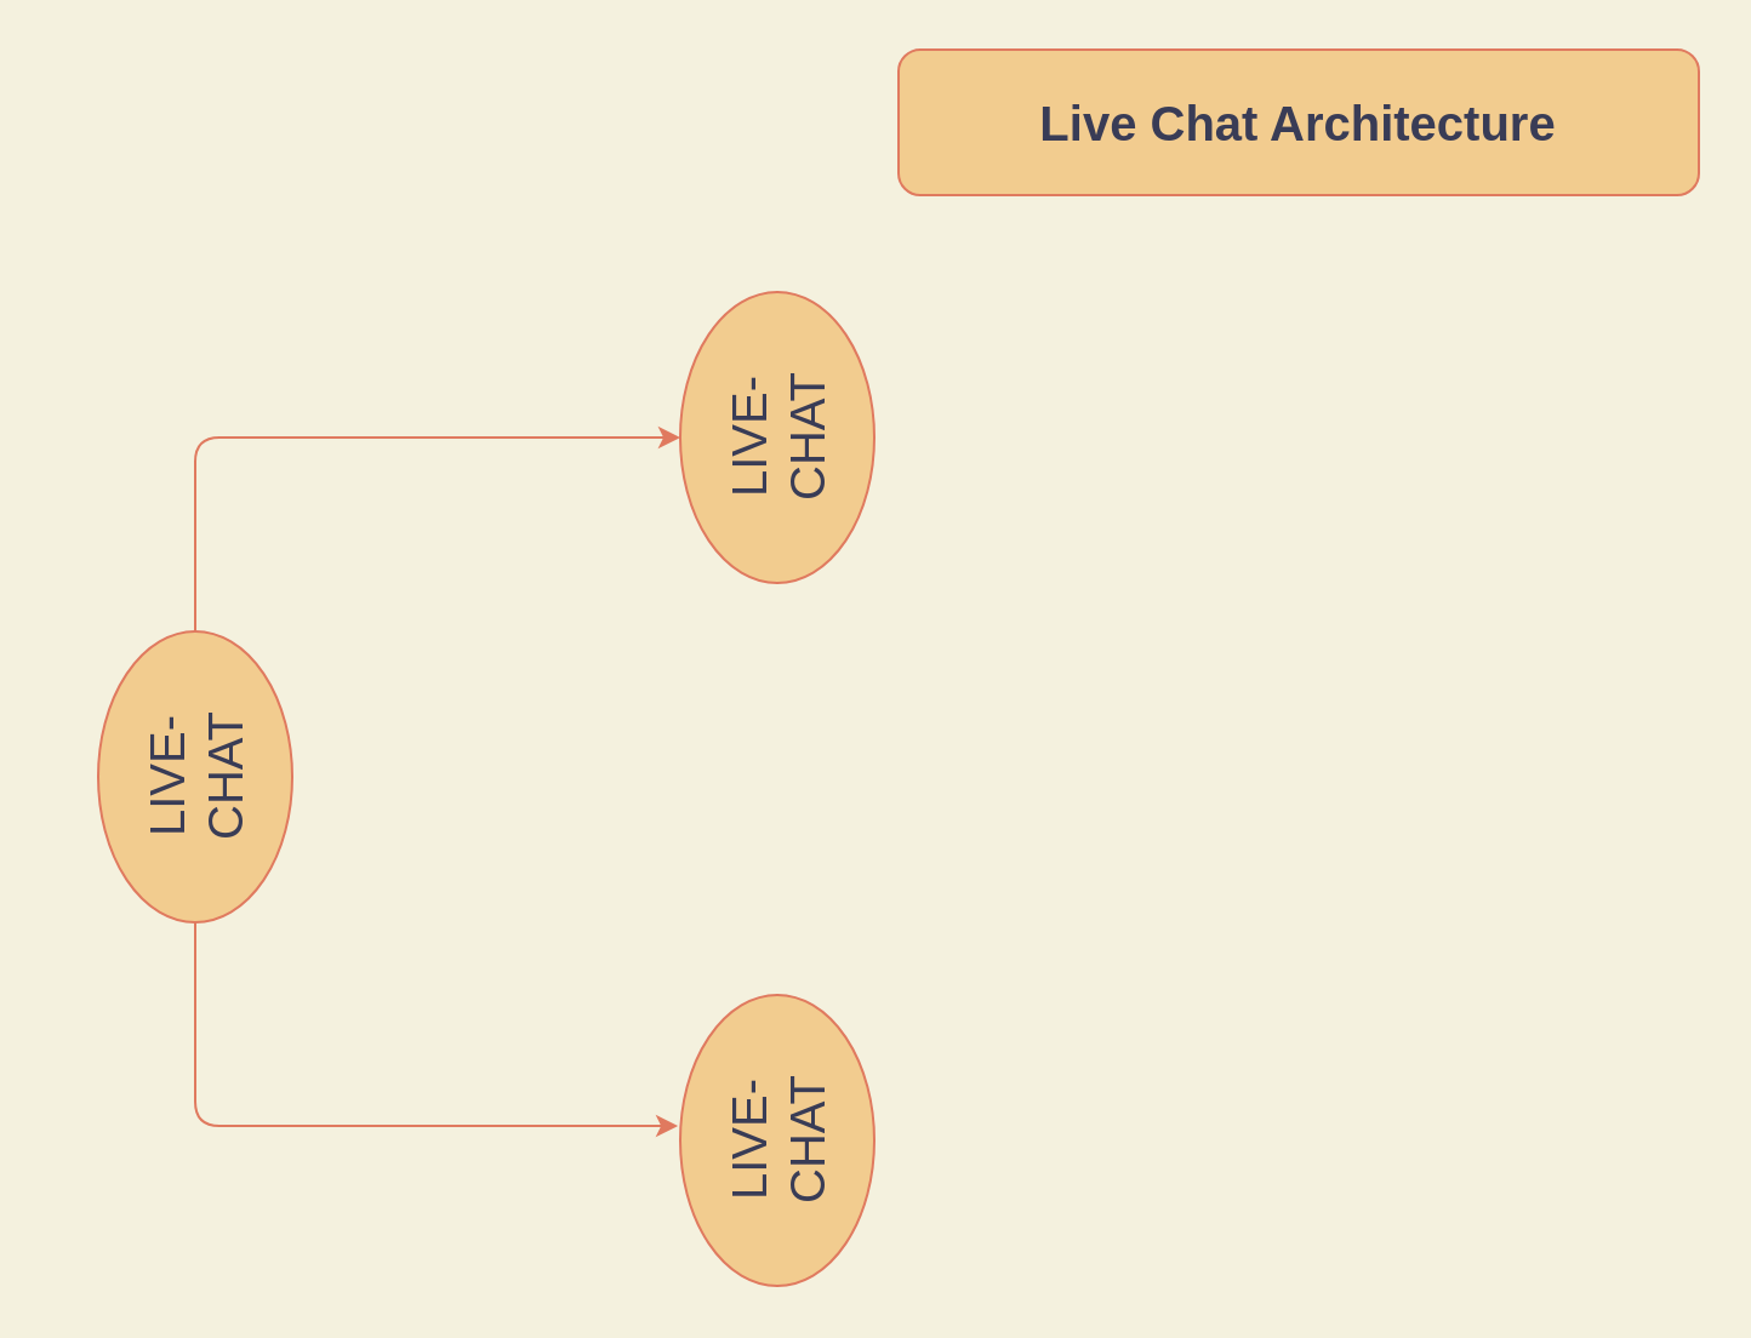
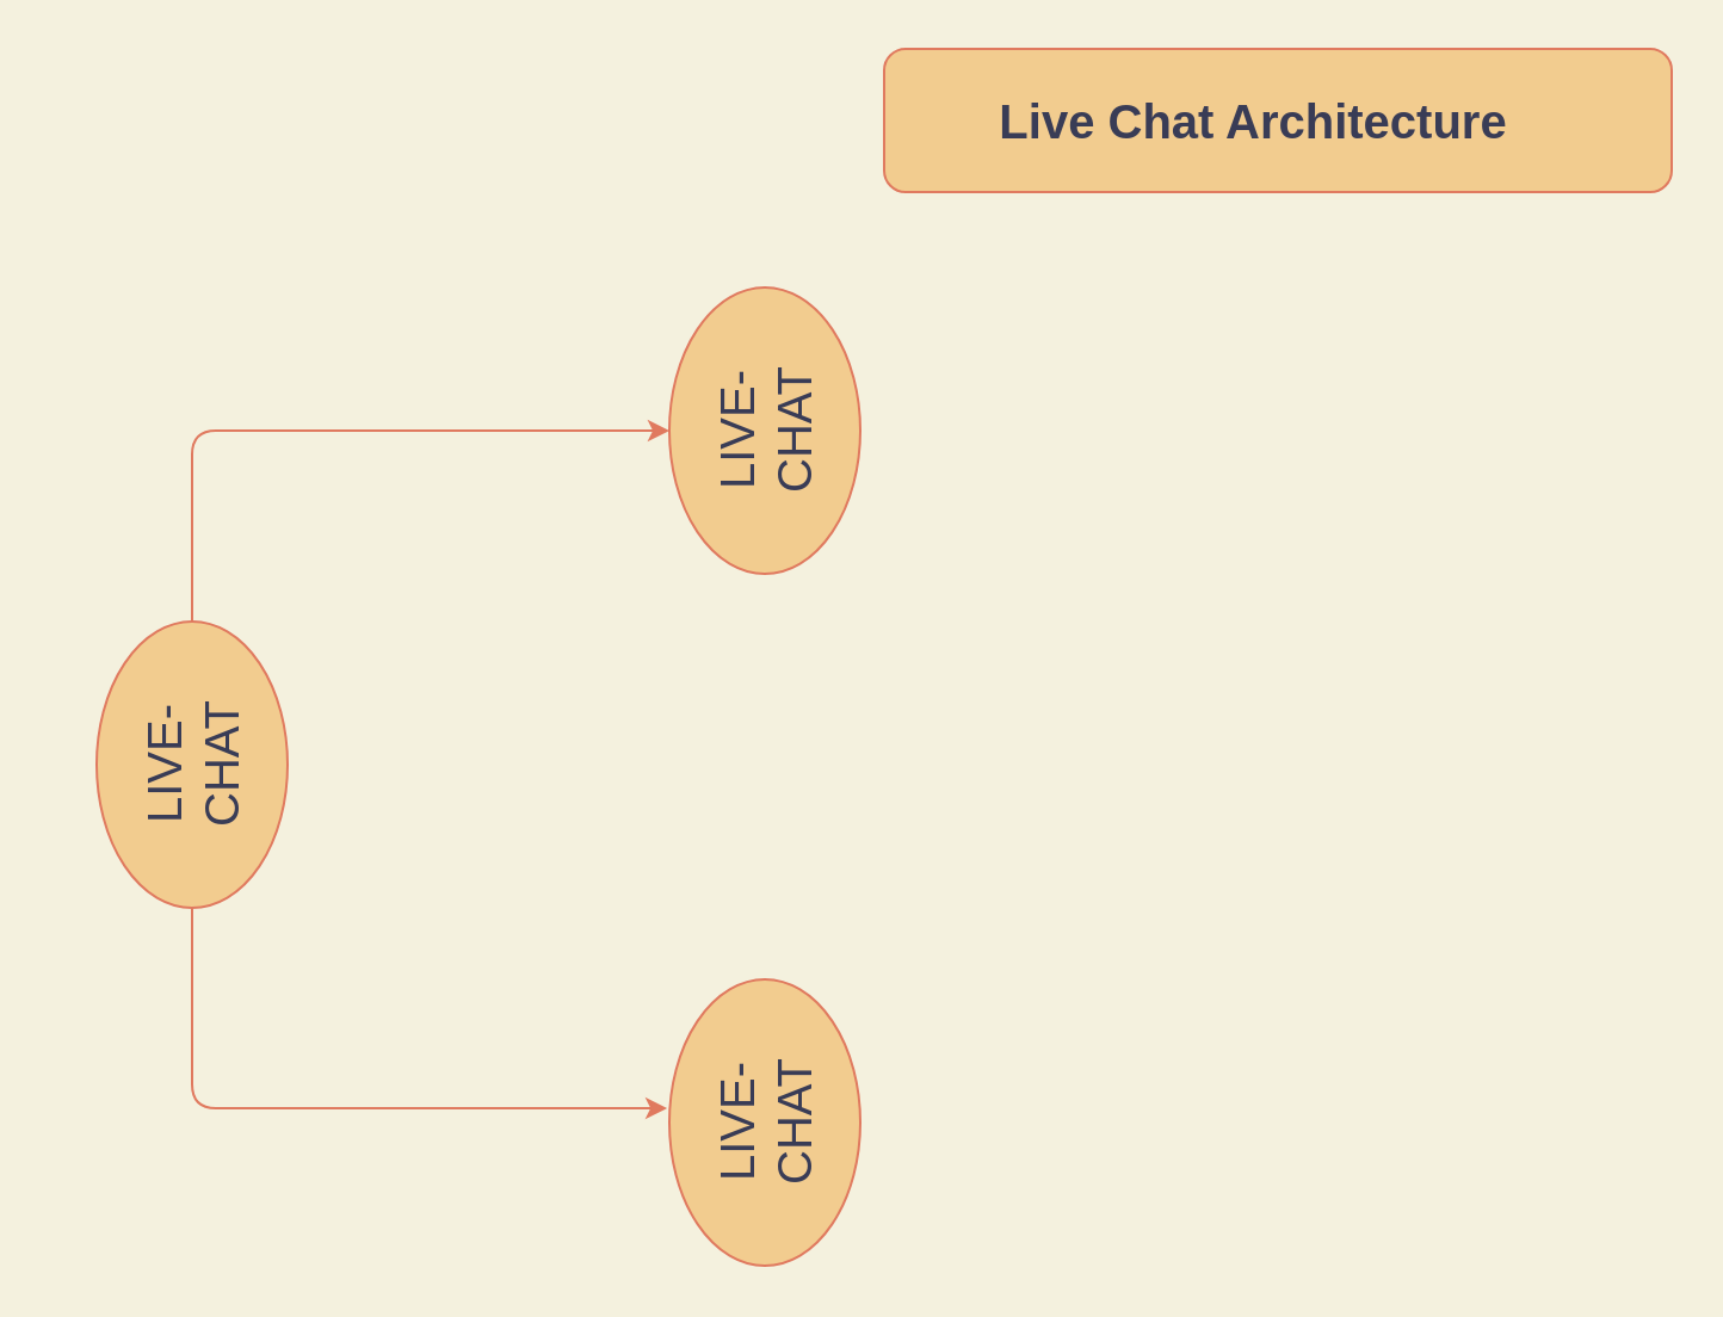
- <mxCell id="3" value="Live Chat Architecture" style="text;html=1;strokeColor=none;fillColor=none;align=center;verticalAlign=middle;whiteSpace=wrap;rounded=0;fontSize=20;fontStyle=1;fontColor=#393C56;" vertex="1" parent="1"><mxGeometry x="410" y="40" width="250" height="20" as="geometry" /></mxCell>
+ <mxCell id="3" value="Live Chat Architecture" style="text;html=1;strokeColor=none;fillColor=none;align=center;verticalAlign=middle;whiteSpace=wrap;rounded=0;fontSize=20;fontStyle=1;fontColor=#393C56;" vertex="1" parent="1"><mxGeometry x="400" y="40" width="250" height="20" as="geometry" /></mxCell>
